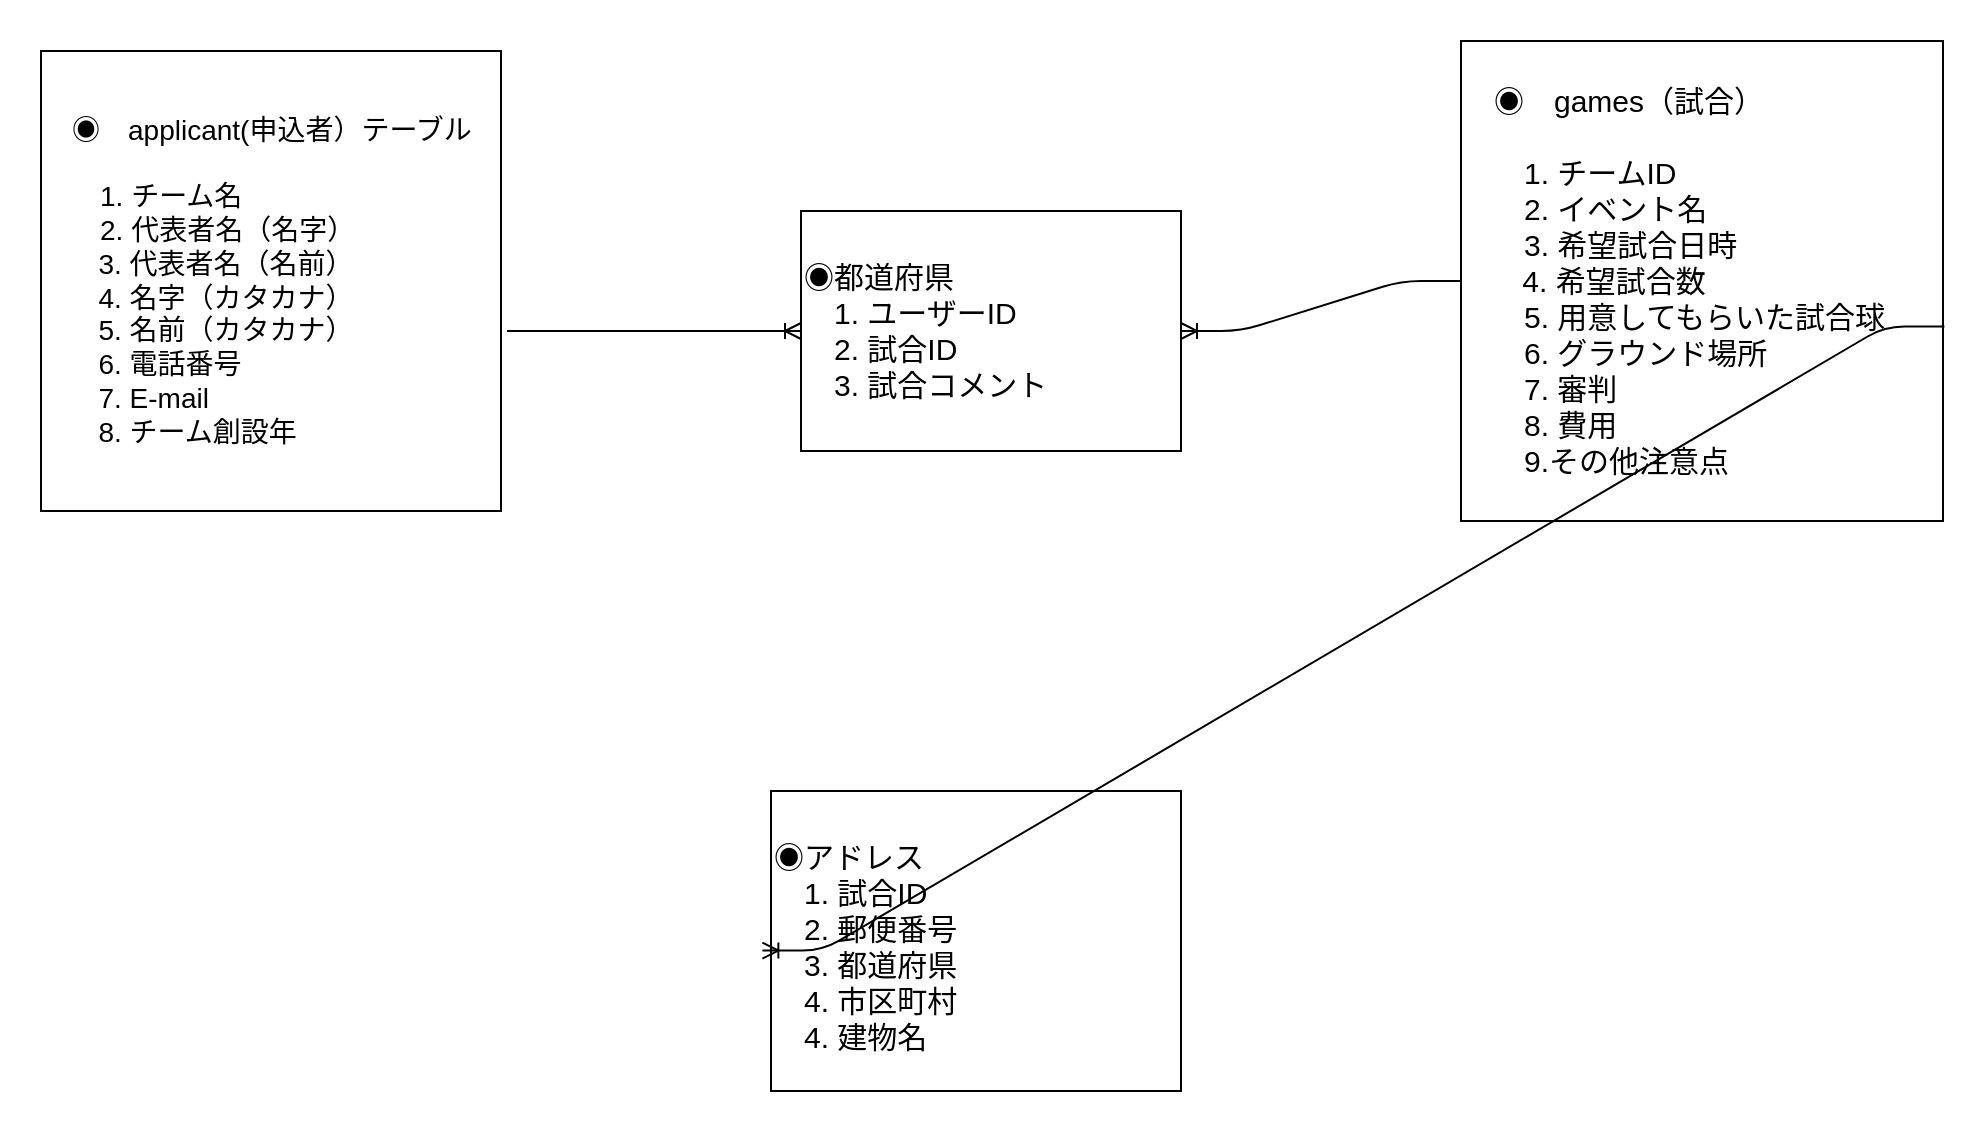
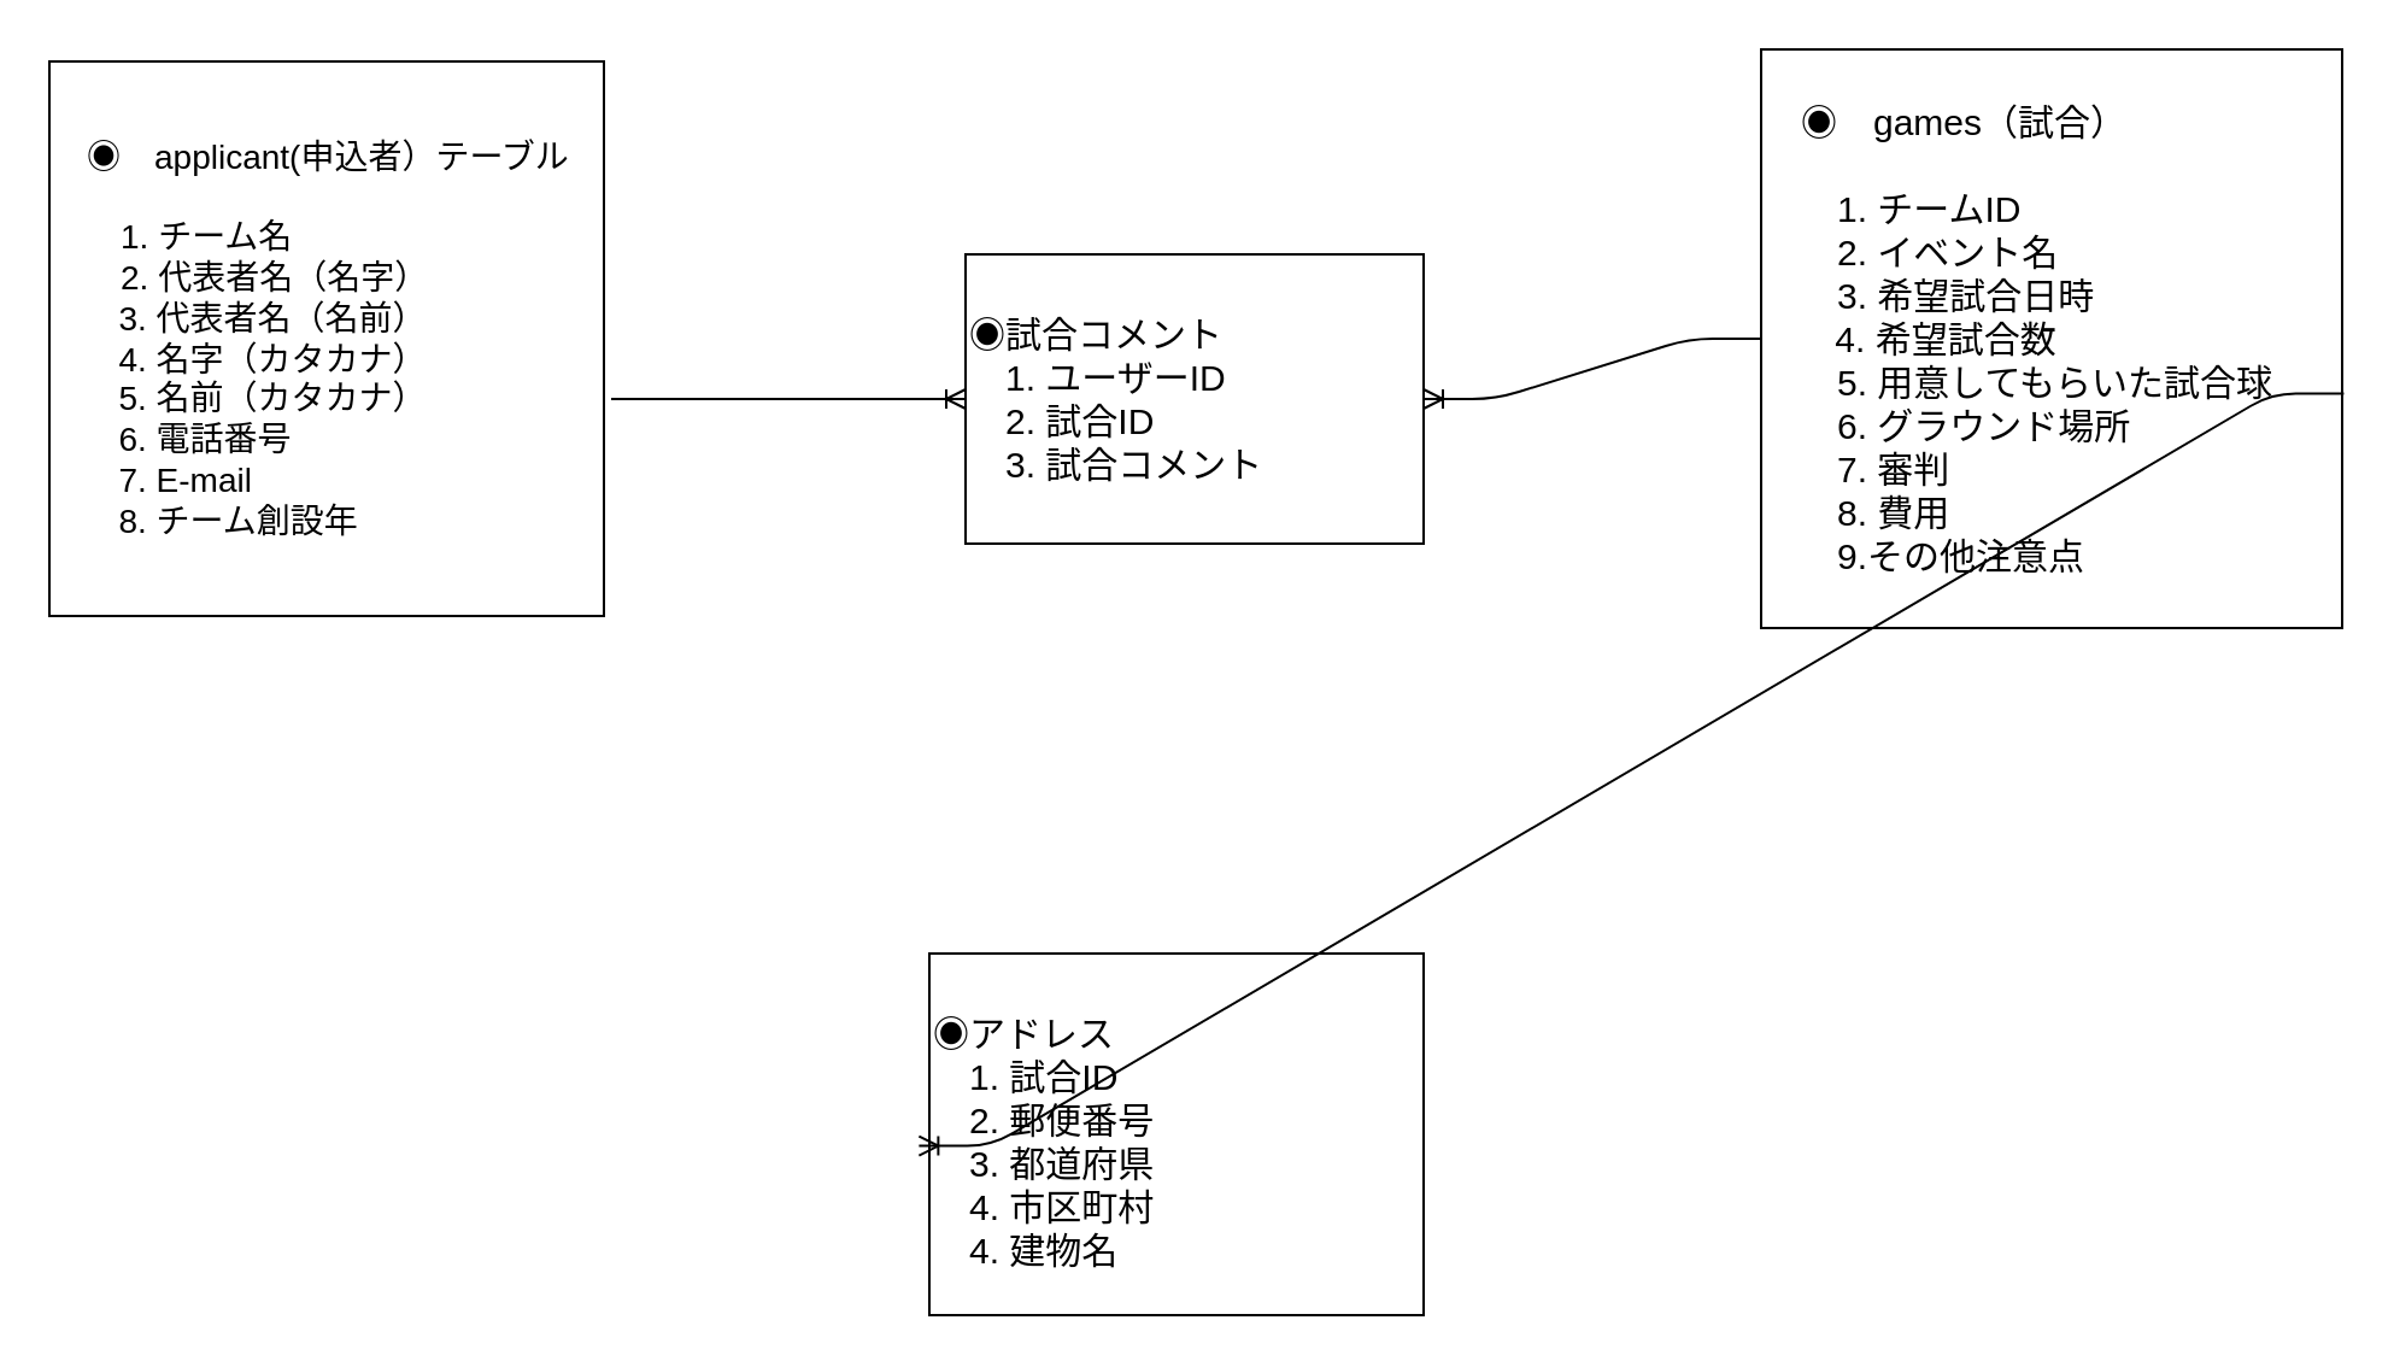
- <mxCell id="5" value="　&lt;br&gt;◉都道府県&lt;br&gt;　1. ユーザーID&lt;br&gt;　2. 試合ID&lt;br&gt;　3. 試合コメント" style="verticalLabelPosition=middle;verticalAlign=top;html=1;shape=mxgraph.basic.rect;fillColor2=none;strokeWidth=1;size=20;indent=5;shadow=0;fontSize=15;align=left;labelPosition=center;" vertex="1" parent="1"><mxGeometry x="400" y="105" width="190" height="120" as="geometry" /></mxCell>
+ <mxCell id="5" value="　&lt;br&gt;◉試合コメント&lt;br&gt;　1. ユーザーID&lt;br&gt;　2. 試合ID&lt;br&gt;　3. 試合コメント" style="verticalLabelPosition=middle;verticalAlign=top;html=1;shape=mxgraph.basic.rect;fillColor2=none;strokeWidth=1;size=20;indent=5;shadow=0;fontSize=15;align=left;labelPosition=center;" vertex="1" parent="1"><mxGeometry x="400" y="105" width="190" height="120" as="geometry" /></mxCell>
